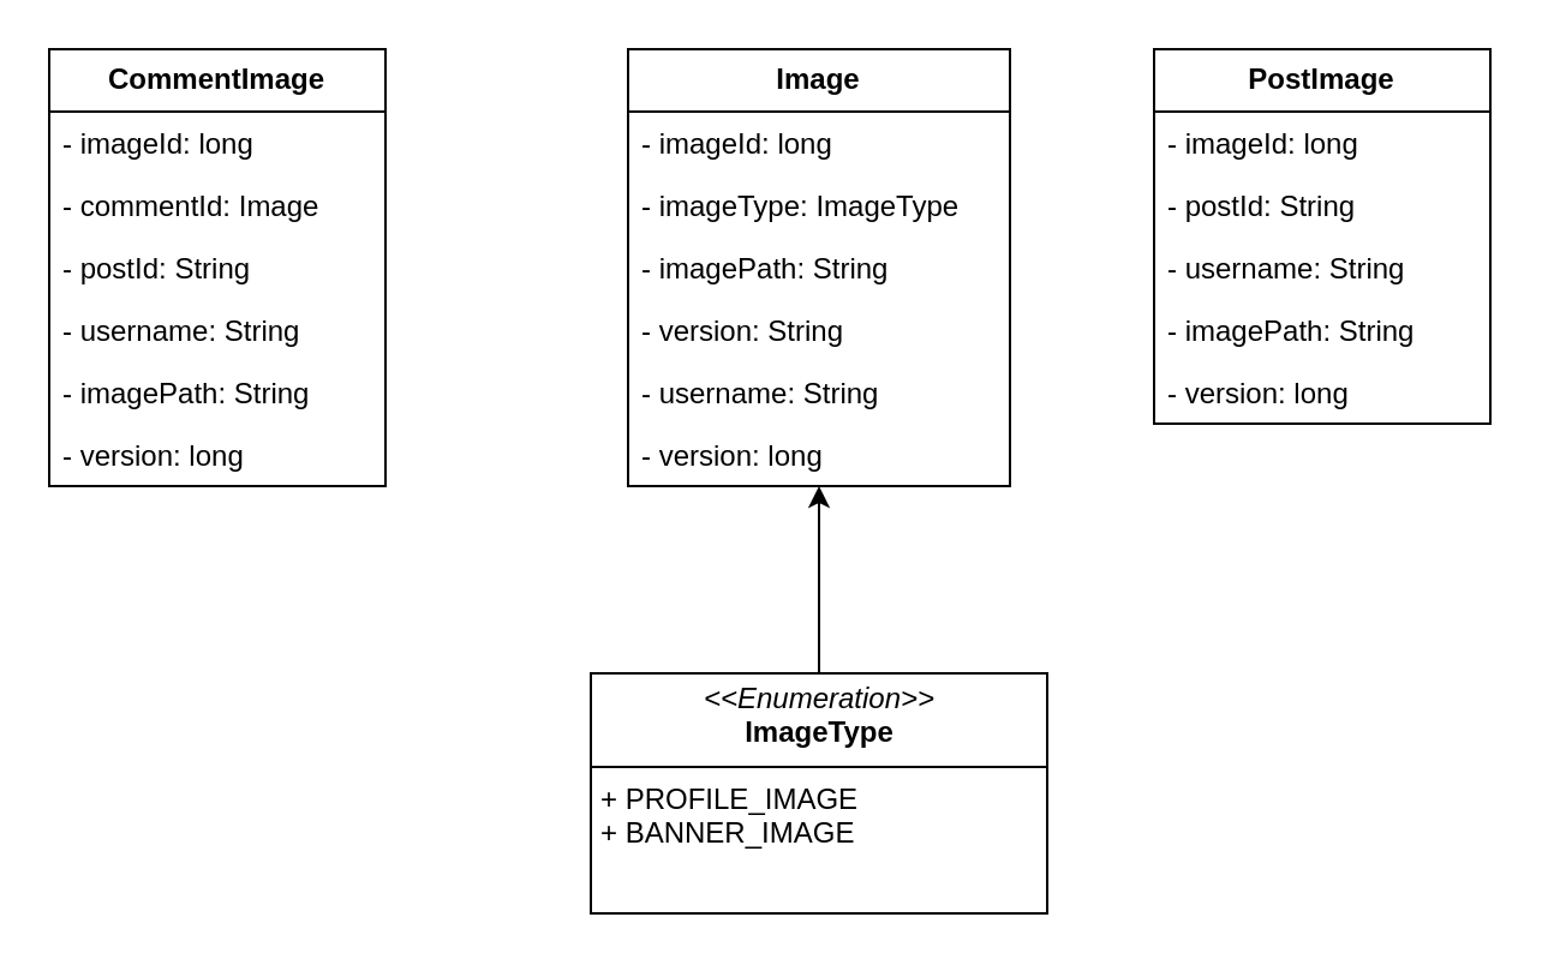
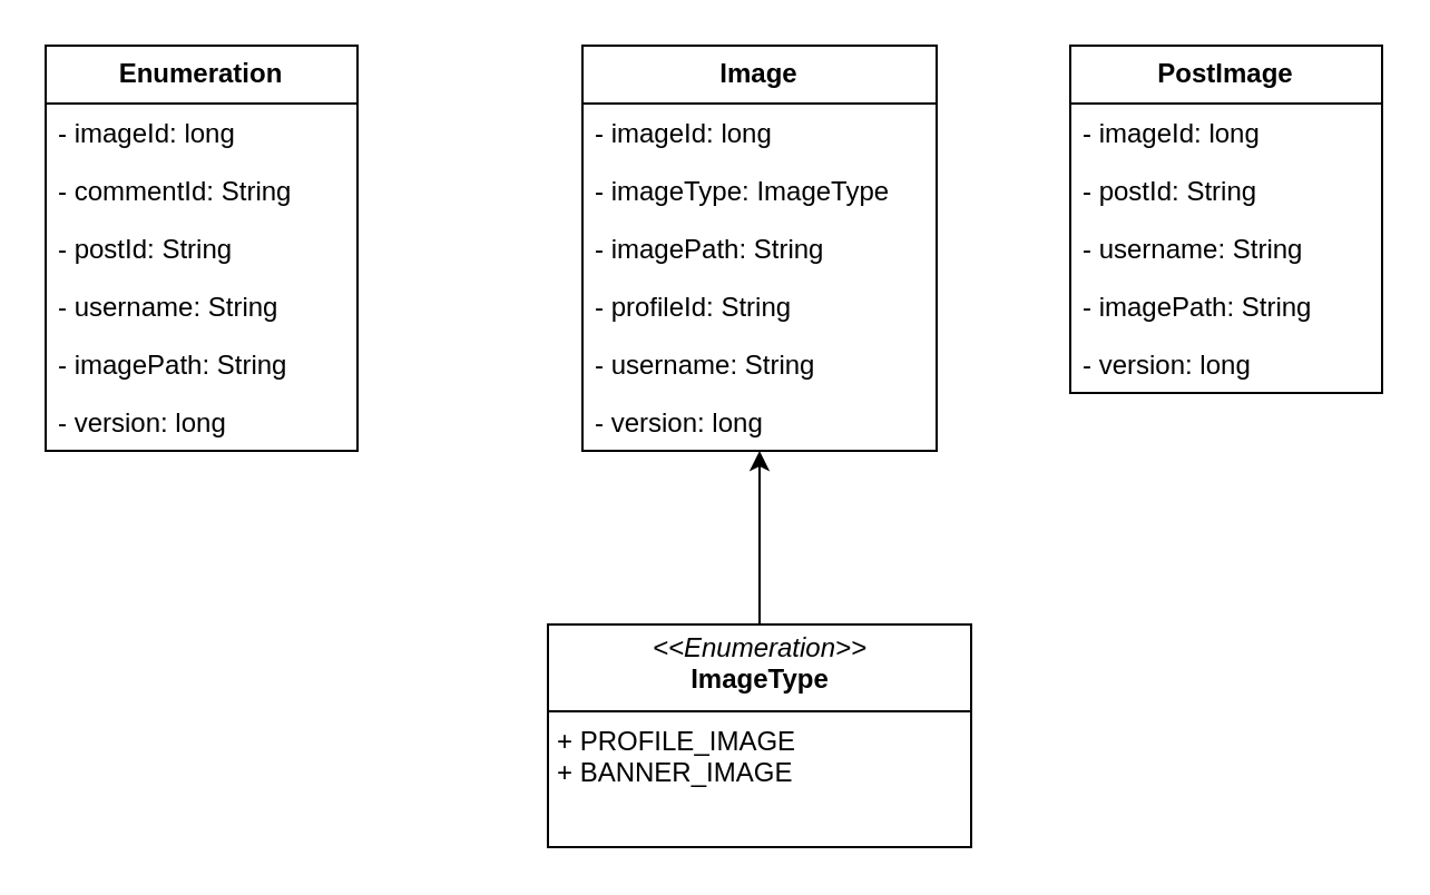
- <mxCell id="2" value="&lt;b&gt;CommentImage&lt;/b&gt;" style="swimlane;fontStyle=0;childLayout=stackLayout;horizontal=1;startSize=26;fillColor=none;horizontalStack=0;resizeParent=1;resizeParentMax=0;resizeLast=0;collapsible=1;marginBottom=0;whiteSpace=wrap;html=1;" vertex="1" parent="1"><mxGeometry x="20" y="20" width="140" height="182" as="geometry" /></mxCell>
+ <mxCell id="2" value="&lt;b&gt;Enumeration&lt;/b&gt;" style="swimlane;fontStyle=0;childLayout=stackLayout;horizontal=1;startSize=26;fillColor=none;horizontalStack=0;resizeParent=1;resizeParentMax=0;resizeLast=0;collapsible=1;marginBottom=0;whiteSpace=wrap;html=1;" vertex="1" parent="1"><mxGeometry x="20" y="20" width="140" height="182" as="geometry" /></mxCell>
- <mxCell id="4" value="- commentId: Image" style="text;strokeColor=none;fillColor=none;align=left;verticalAlign=top;spacingLeft=4;spacingRight=4;overflow=hidden;rotatable=0;points=[[0,0.5],[1,0.5]];portConstraint=eastwest;whiteSpace=wrap;html=1;" vertex="1" parent="2"><mxGeometry y="52" width="140" height="26" as="geometry" /></mxCell>
+ <mxCell id="4" value="- commentId: String" style="text;strokeColor=none;fillColor=none;align=left;verticalAlign=top;spacingLeft=4;spacingRight=4;overflow=hidden;rotatable=0;points=[[0,0.5],[1,0.5]];portConstraint=eastwest;whiteSpace=wrap;html=1;" vertex="1" parent="2"><mxGeometry y="52" width="140" height="26" as="geometry" /></mxCell>
- <mxCell id="13" value="- version: String" style="text;strokeColor=none;fillColor=none;align=left;verticalAlign=top;spacingLeft=4;spacingRight=4;overflow=hidden;rotatable=0;points=[[0,0.5],[1,0.5]];portConstraint=eastwest;whiteSpace=wrap;html=1;" vertex="1" parent="9"><mxGeometry y="104" width="159" height="26" as="geometry" /></mxCell>
+ <mxCell id="13" value="- profileId: String" style="text;strokeColor=none;fillColor=none;align=left;verticalAlign=top;spacingLeft=4;spacingRight=4;overflow=hidden;rotatable=0;points=[[0,0.5],[1,0.5]];portConstraint=eastwest;whiteSpace=wrap;html=1;" vertex="1" parent="9"><mxGeometry y="104" width="159" height="26" as="geometry" /></mxCell>
